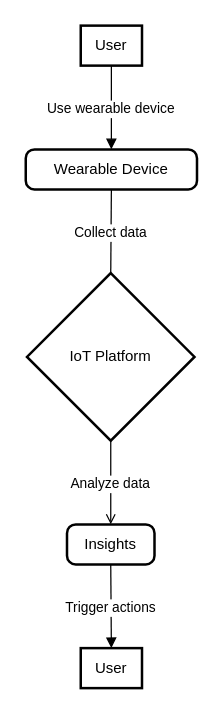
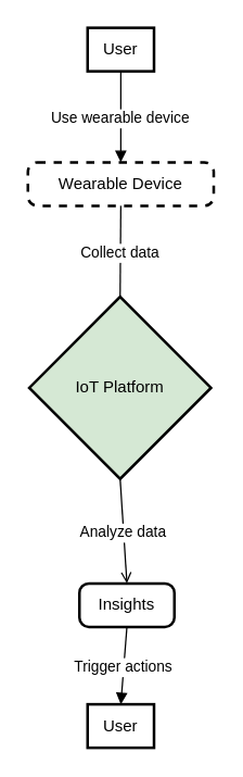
- <mxCell id="3" value="Wearable Device" style="rounded=1;absoluteArcSize=1;arcSize=14;whiteSpace=wrap;strokeWidth=2;" vertex="1" parent="1"><mxGeometry x="20" y="119" width="137" height="32" as="geometry" /></mxCell>
+ <mxCell id="3" value="Wearable Device" style="rounded=1;absoluteArcSize=1;arcSize=14;whiteSpace=wrap;strokeWidth=2;dashed=1;" vertex="1" parent="1"><mxGeometry x="20" y="119" width="137" height="32" as="geometry" /></mxCell>
- <mxCell id="4" value="IoT Platform" style="rhombus;strokeWidth=2;whiteSpace=wrap;" vertex="1" parent="1"><mxGeometry x="21" y="218" width="134" height="134" as="geometry" /></mxCell>
+ <mxCell id="4" value="IoT Platform" style="rhombus;strokeWidth=2;whiteSpace=wrap;fillColor=#d5e8d4;" vertex="1" parent="1"><mxGeometry x="21" y="218" width="134" height="134" as="geometry" /></mxCell>
- <mxCell id="5" value="Insights" style="rounded=1;absoluteArcSize=1;arcSize=14;whiteSpace=wrap;strokeWidth=2;" vertex="1" parent="1"><mxGeometry x="53" y="419" width="70" height="32" as="geometry" /></mxCell>
+ <mxCell id="5" value="Insights" style="rounded=1;absoluteArcSize=1;arcSize=14;whiteSpace=wrap;strokeWidth=2;" vertex="1" parent="1"><mxGeometry x="58" y="429" width="70" height="32" as="geometry" /></mxCell>
